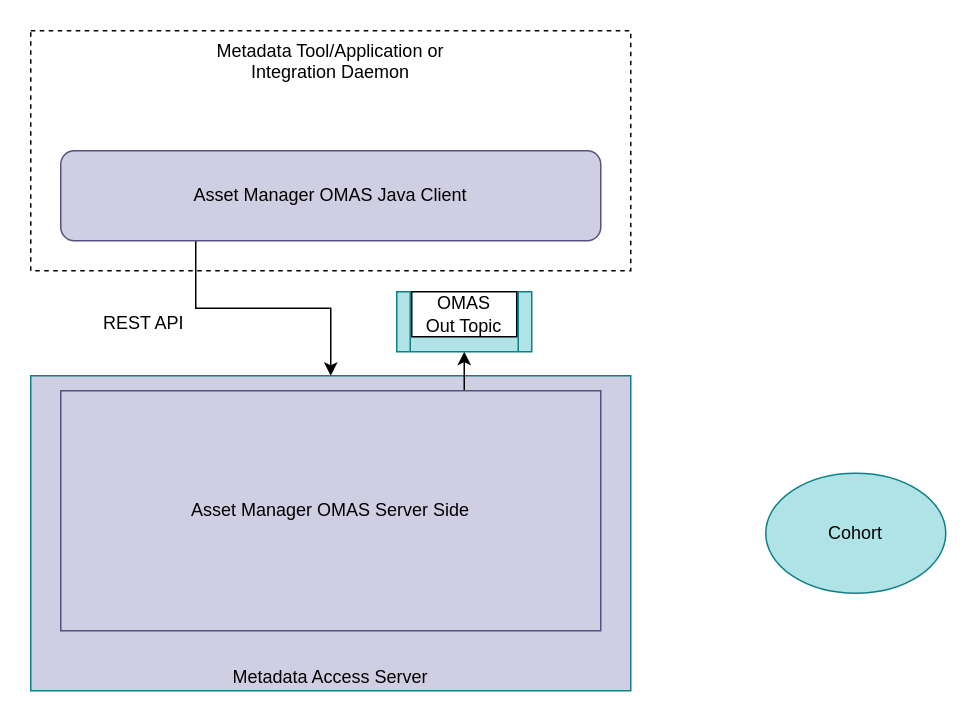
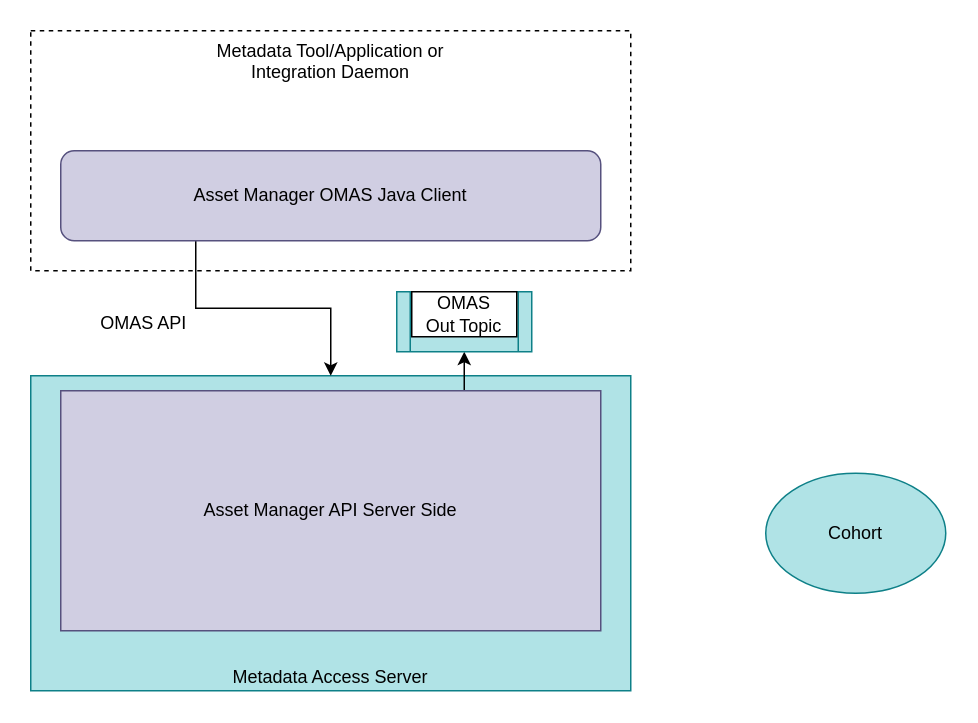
- <mxCell id="9" value="REST API" style="text;html=1;align=center;verticalAlign=middle;resizable=0;points=[];autosize=1;" parent="1" vertex="1"><mxGeometry x="60" y="205" width="70" height="20" as="geometry" /></mxCell>
+ <mxCell id="9" value="OMAS API" style="text;html=1;align=center;verticalAlign=middle;resizable=0;points=[];autosize=1;" parent="1" vertex="1"><mxGeometry x="60" y="205" width="70" height="20" as="geometry" /></mxCell>
- <mxCell id="5" value="Asset Manager OMAS Server Side" style="rounded=0;whiteSpace=wrap;html=1;fillColor=#d0cee2;strokeColor=#56517e;" parent="1" vertex="1"><mxGeometry x="40" y="260" width="360" height="160" as="geometry" /></mxCell>
+ <mxCell id="5" value="Asset Manager API Server Side" style="rounded=0;whiteSpace=wrap;html=1;fillColor=#d0cee2;strokeColor=#56517e;" parent="1" vertex="1"><mxGeometry x="40" y="260" width="360" height="160" as="geometry" /></mxCell>
- <mxCell id="2" value="Metadata Access Server" style="rounded=0;whiteSpace=wrap;html=1;verticalAlign=bottom;fillColor=#d0cee2;strokeColor=#0e8088;" parent="1" vertex="1"><mxGeometry x="20" y="250" width="400" height="210" as="geometry" /></mxCell>
+ <mxCell id="2" value="Metadata Access Server" style="rounded=0;whiteSpace=wrap;html=1;verticalAlign=bottom;fillColor=#b0e3e6;strokeColor=#0e8088;" parent="1" vertex="1"><mxGeometry x="20" y="250" width="400" height="210" as="geometry" /></mxCell>
